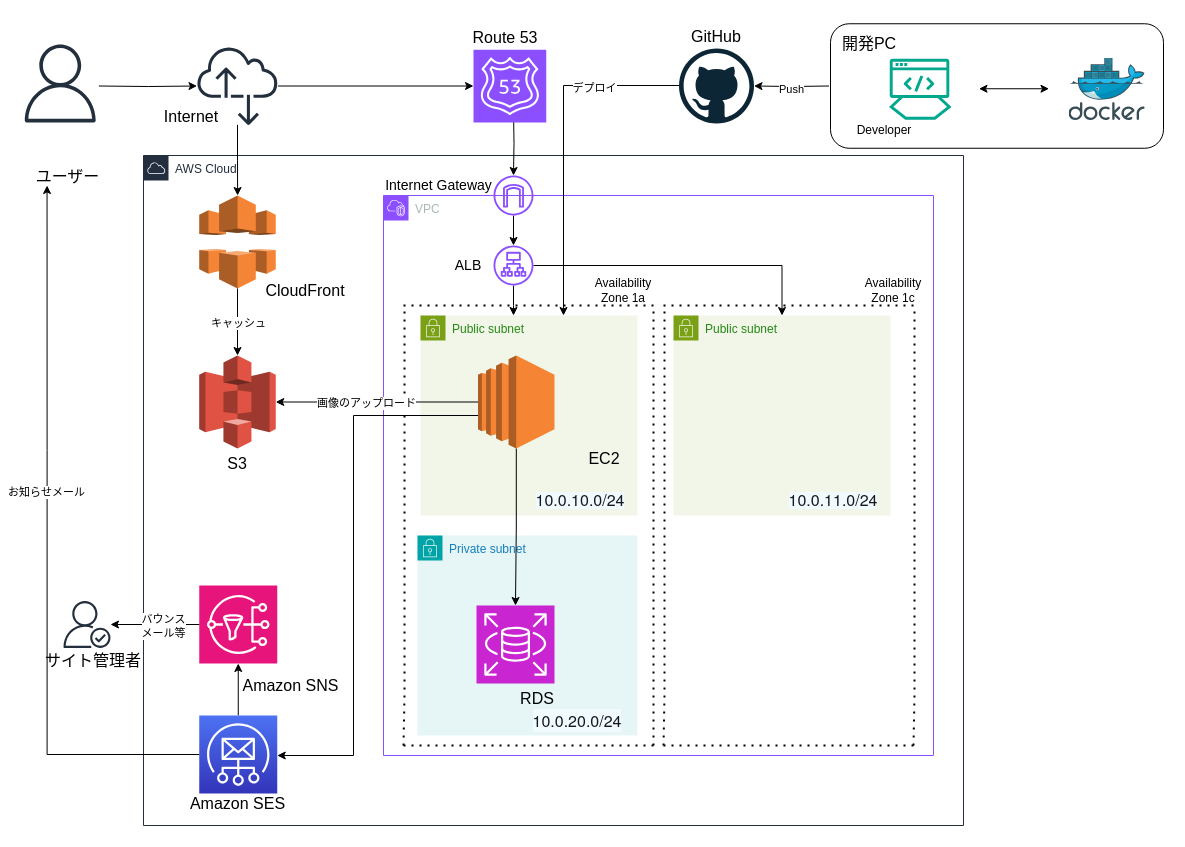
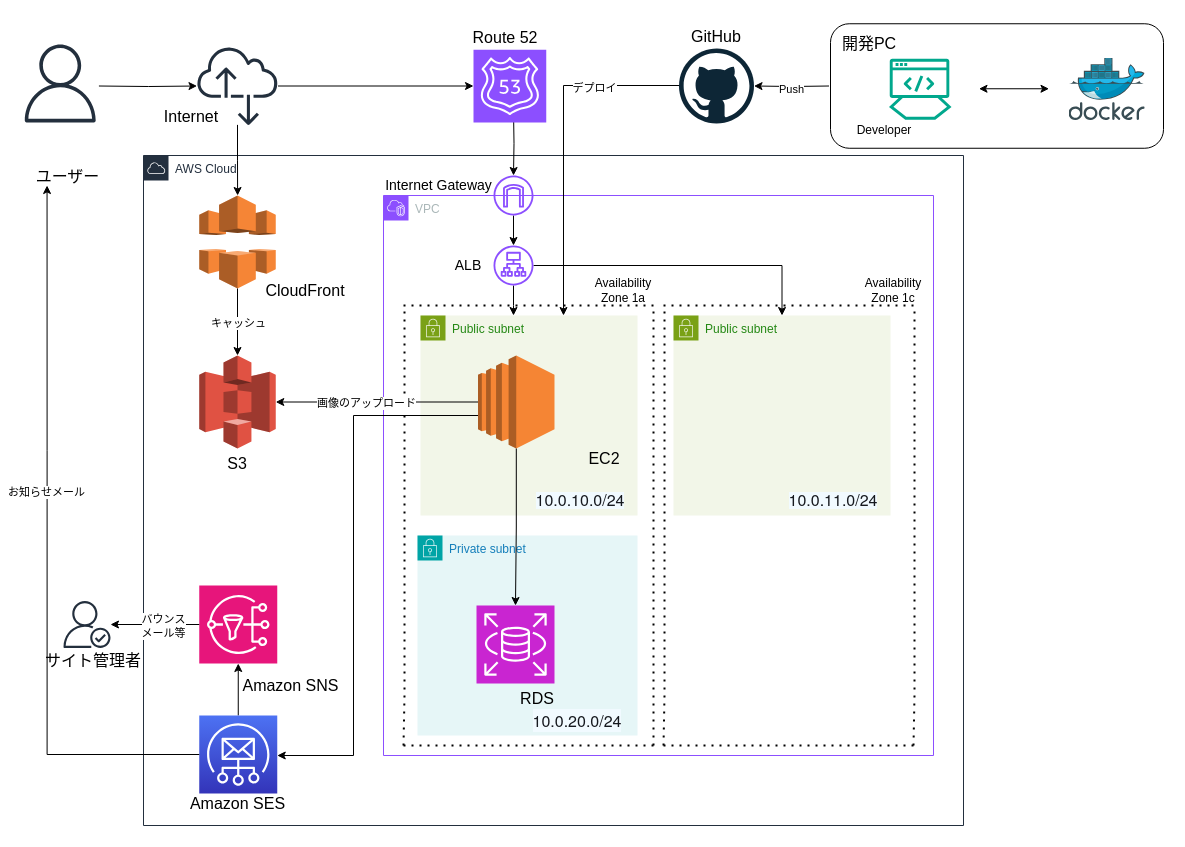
- <mxCell id="73" value="&lt;span style=&quot;font-size: 16px;&quot;&gt;Route 53&lt;/span&gt;" style="text;html=1;align=center;verticalAlign=middle;whiteSpace=wrap;rounded=0;" vertex="1" parent="1"><mxGeometry x="453" y="27.5" width="103.62" height="18.25" as="geometry" /></mxCell>
+ <mxCell id="73" value="&lt;span style=&quot;font-size: 16px;&quot;&gt;Route 52&lt;/span&gt;" style="text;html=1;align=center;verticalAlign=middle;whiteSpace=wrap;rounded=0;" vertex="1" parent="1"><mxGeometry x="453" y="27.5" width="103.62" height="18.25" as="geometry" /></mxCell>
